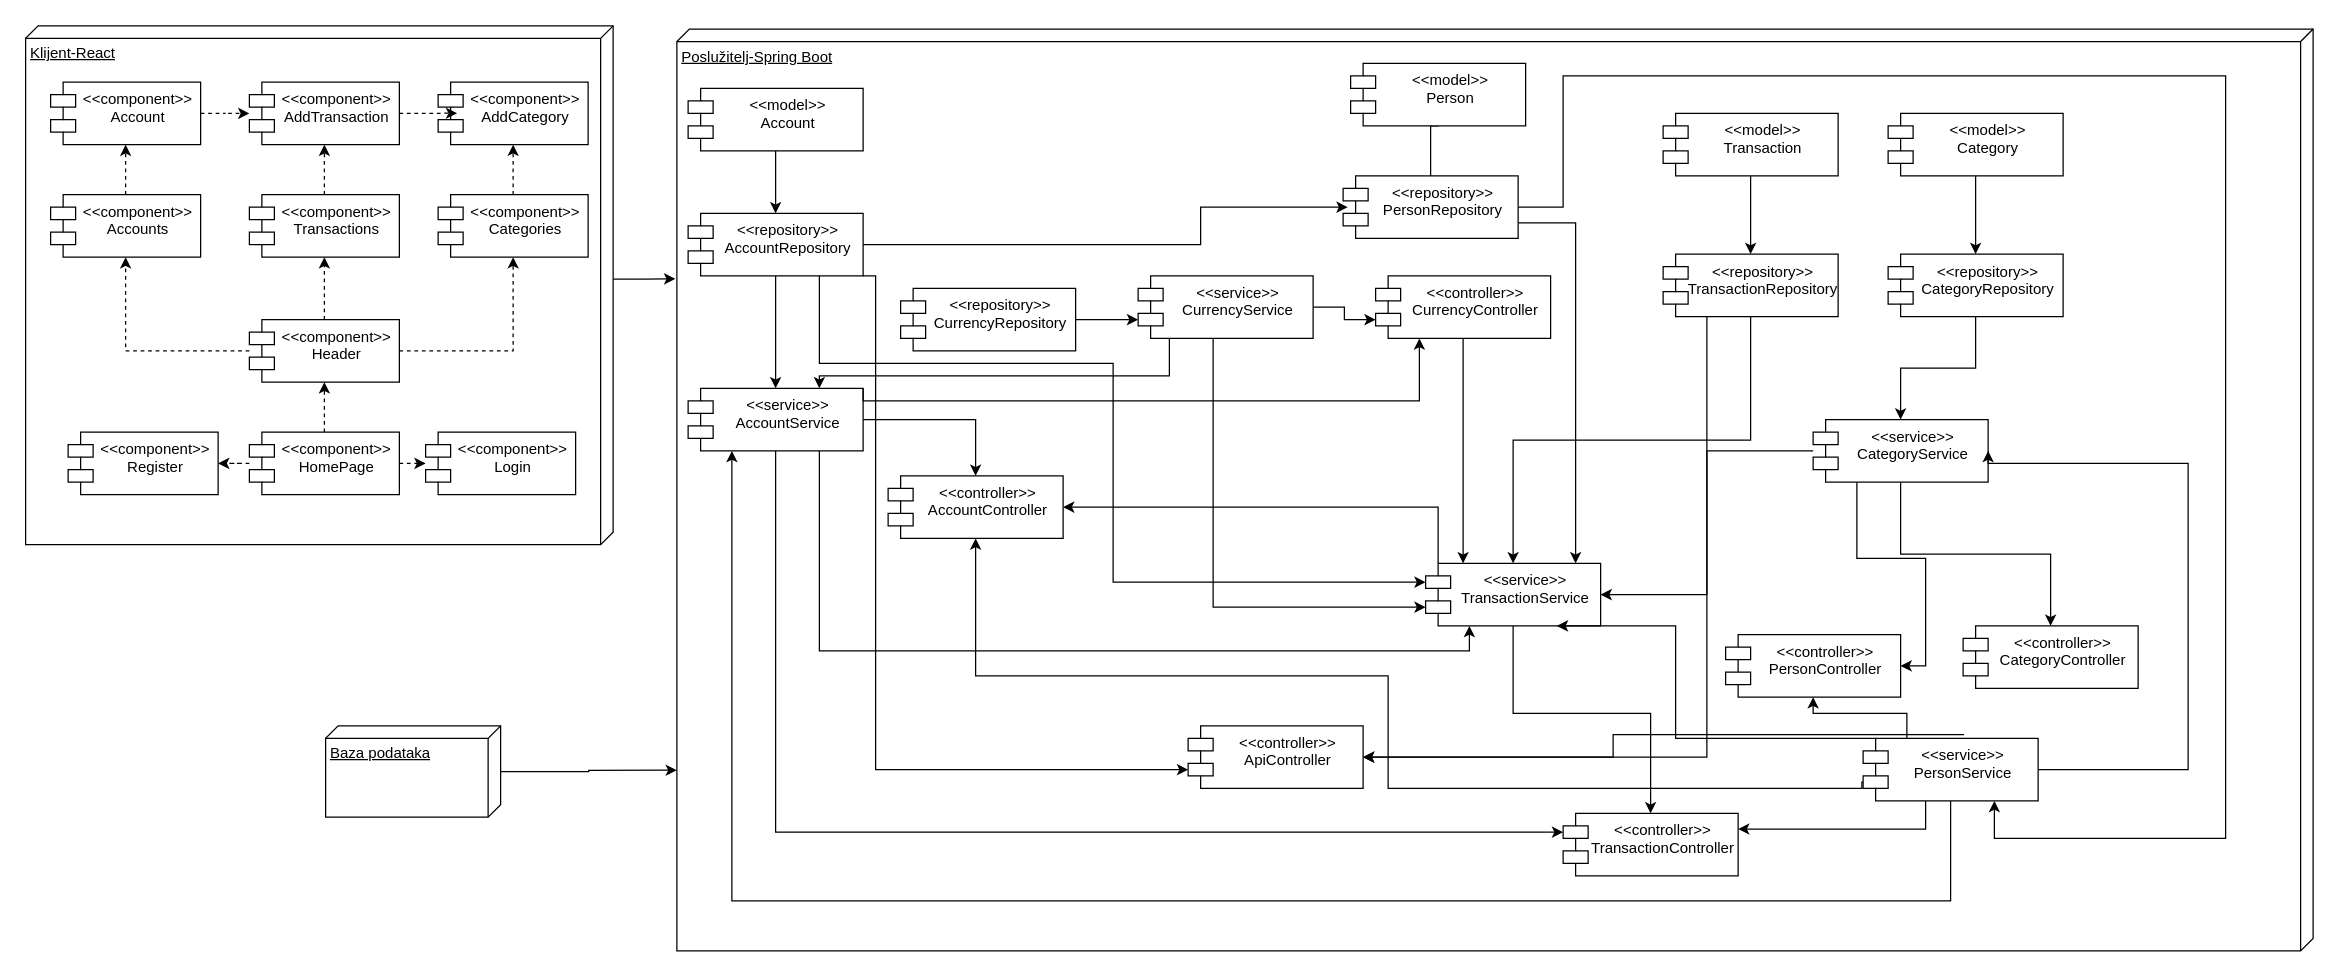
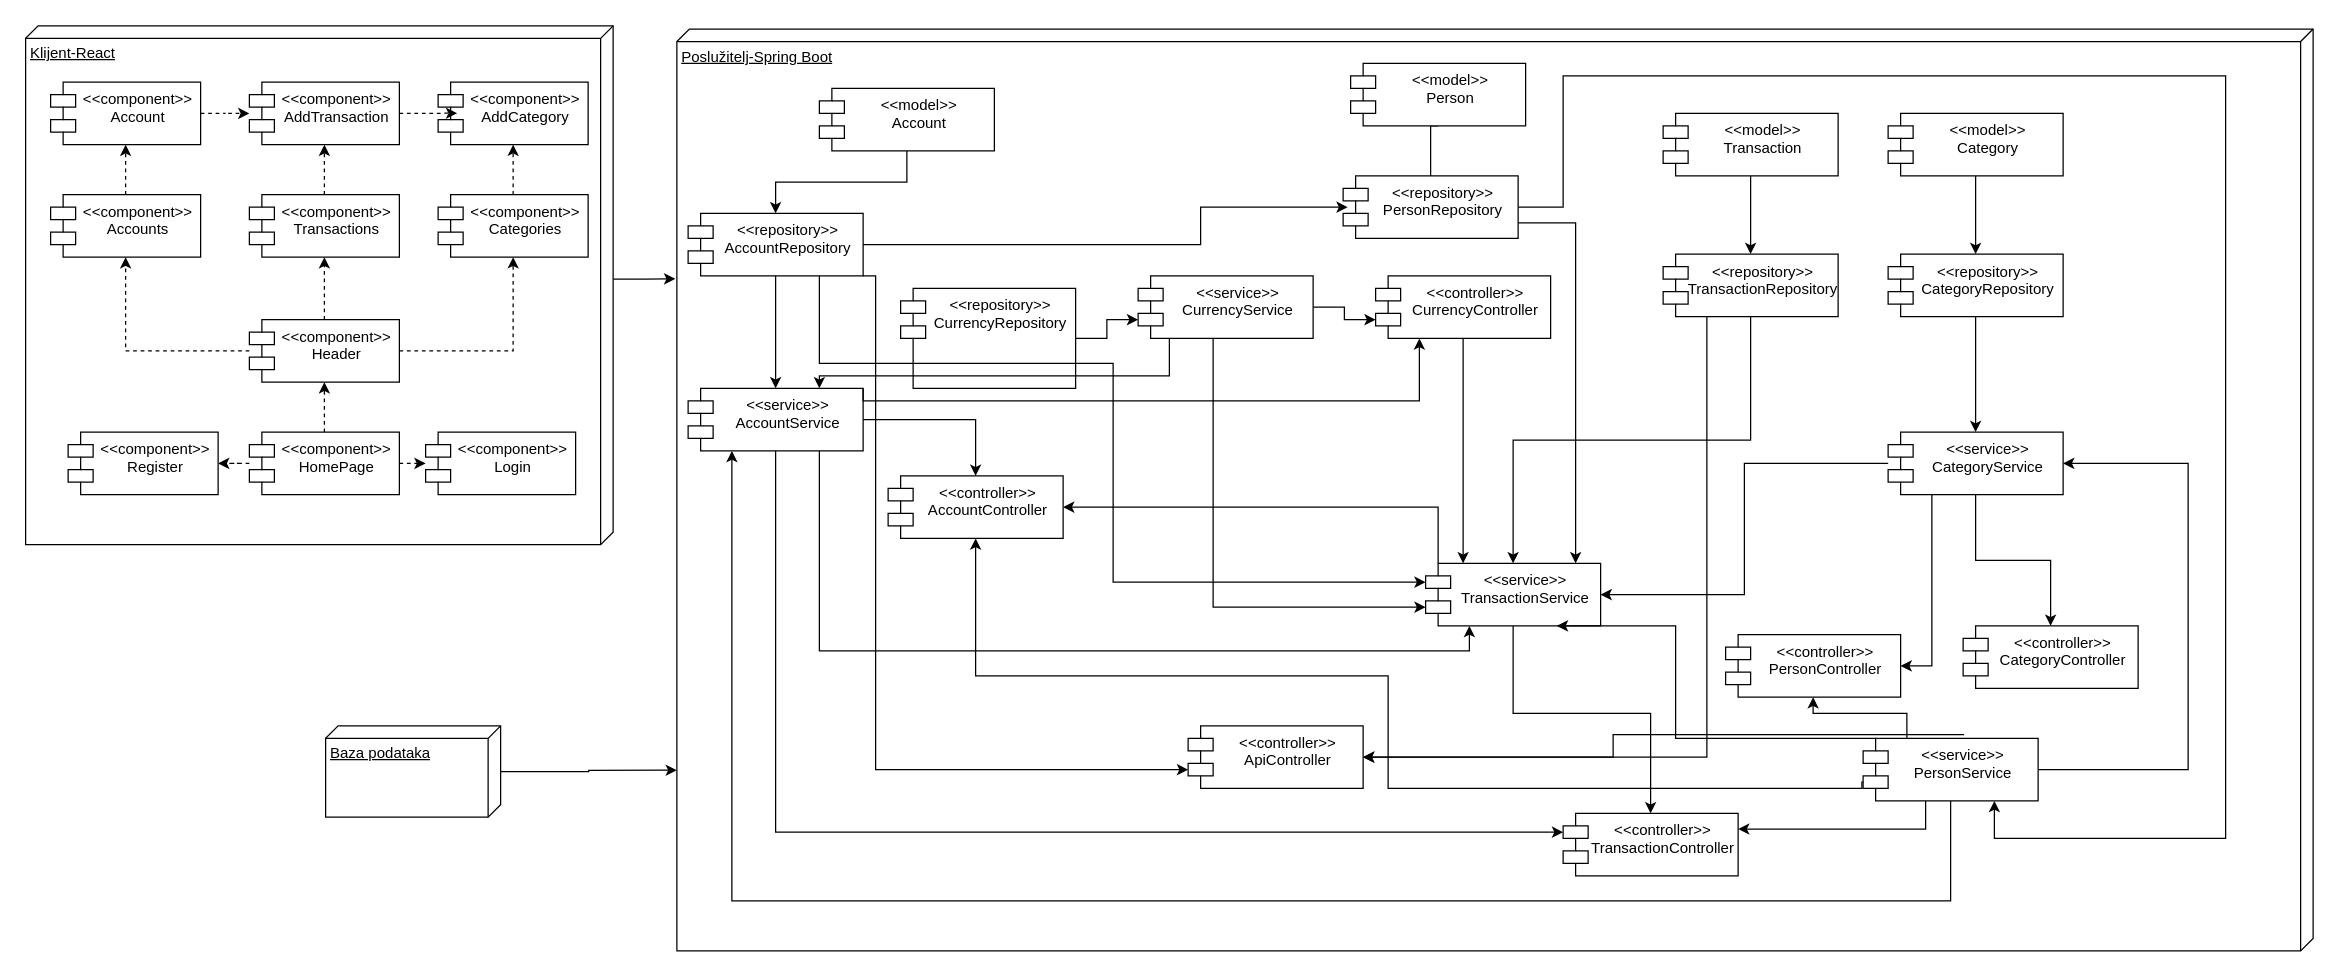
- <mxCell id="34" value="&amp;lt;&amp;lt;model&amp;gt;&amp;gt;&lt;div&gt;Account&lt;/div&gt;" style="shape=module;align=left;spacingLeft=20;align=center;verticalAlign=top;whiteSpace=wrap;html=1;" vertex="1" parent="1"><mxGeometry x="550" y="70" width="140" height="50" as="geometry" /></mxCell>
+ <mxCell id="34" value="&amp;lt;&amp;lt;model&amp;gt;&amp;gt;&lt;div&gt;Account&lt;/div&gt;" style="shape=module;align=left;spacingLeft=20;align=center;verticalAlign=top;whiteSpace=wrap;html=1;" vertex="1" parent="1"><mxGeometry x="655" y="70" width="140" height="50" as="geometry" /></mxCell>
- <mxCell id="41" value="&amp;lt;&amp;lt;repository&amp;gt;&amp;gt;&lt;div&gt;CurrencyRepository&lt;/div&gt;" style="shape=module;align=left;spacingLeft=20;align=center;verticalAlign=top;whiteSpace=wrap;html=1;" vertex="1" parent="1"><mxGeometry x="720" y="230" width="140" height="50" as="geometry" /></mxCell>
+ <mxCell id="41" value="&amp;lt;&amp;lt;repository&amp;gt;&amp;gt;&lt;div&gt;CurrencyRepository&lt;/div&gt;" style="shape=module;align=left;spacingLeft=20;align=center;verticalAlign=top;whiteSpace=wrap;html=1;" vertex="1" parent="1"><mxGeometry x="720" y="230" width="140" height="80" as="geometry" /></mxCell>
- <mxCell id="67" value="&amp;lt;&amp;lt;service&amp;gt;&amp;gt;&lt;div&gt;CategoryService&lt;/div&gt;" style="shape=module;align=left;spacingLeft=20;align=center;verticalAlign=top;whiteSpace=wrap;html=1;" vertex="1" parent="1"><mxGeometry x="1450" y="335" width="140" height="50" as="geometry" /></mxCell>
+ <mxCell id="67" value="&amp;lt;&amp;lt;service&amp;gt;&amp;gt;&lt;div&gt;CategoryService&lt;/div&gt;" style="shape=module;align=left;spacingLeft=20;align=center;verticalAlign=top;whiteSpace=wrap;html=1;" vertex="1" parent="1"><mxGeometry x="1510" y="345" width="140" height="50" as="geometry" /></mxCell>
